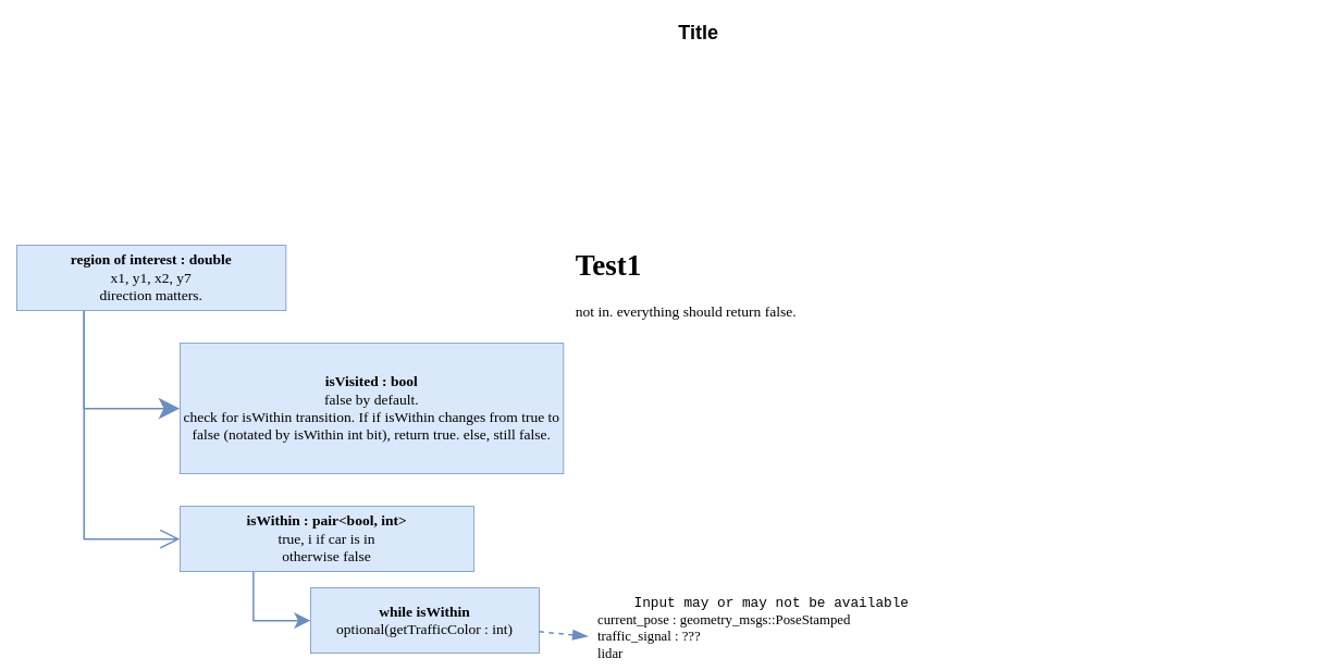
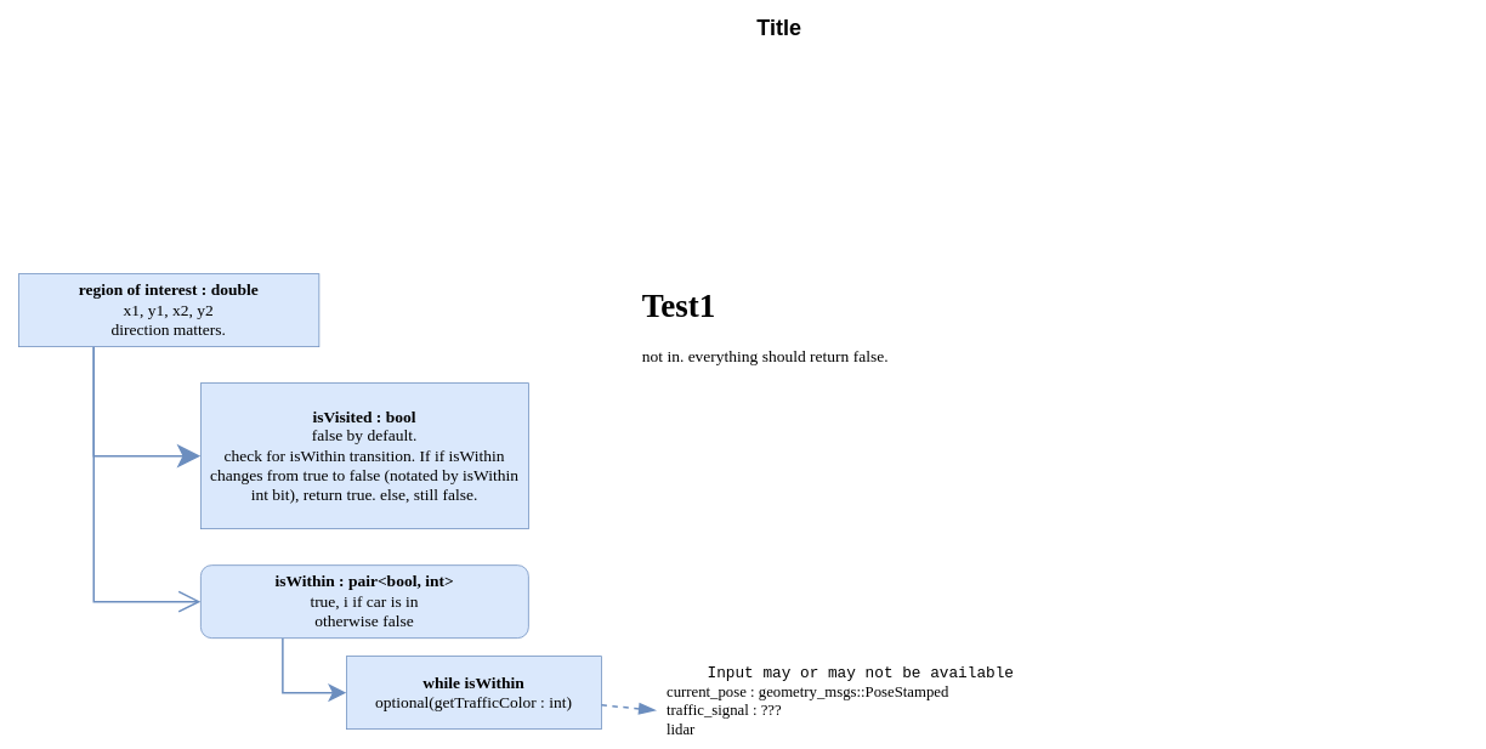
- <mxCell id="2" value="Title" style="text;strokeColor=none;fillColor=none;html=1;fontSize=24;fontStyle=1;verticalAlign=middle;align=center;" parent="1" vertex="1"><mxGeometry x="100" y="20" width="1510" height="40" as="geometry" /></mxCell>
+ <mxCell id="2" value="Title" style="text;strokeColor=none;fillColor=none;html=1;fontSize=24;fontStyle=1;verticalAlign=middle;align=center;" parent="1" vertex="1"><mxGeometry x="100" y="10" width="1510" height="40" as="geometry" /></mxCell>
- <mxCell id="5" value="&lt;b&gt;region of interest : double&lt;br&gt;&lt;/b&gt;x1, y1, x2, y7&lt;br&gt;direction matters." style="rounded=0;whiteSpace=wrap;html=1;strokeColor=#6c8ebf;strokeWidth=1;fillColor=#dae8fc;fontFamily=Fira Code;fontSize=18;" parent="1" vertex="1"><mxGeometry x="20" y="300" width="330" height="80" as="geometry" /></mxCell>
+ <mxCell id="5" value="&lt;b&gt;region of interest : double&lt;br&gt;&lt;/b&gt;x1, y1, x2, y2&lt;br&gt;direction matters." style="rounded=0;whiteSpace=wrap;html=1;strokeColor=#6c8ebf;strokeWidth=1;fillColor=#dae8fc;fontFamily=Fira Code;fontSize=18;" parent="1" vertex="1"><mxGeometry x="20" y="300" width="330" height="80" as="geometry" /></mxCell>
- <mxCell id="10" value="&lt;h1&gt;Test1&lt;/h1&gt;&lt;p&gt;not in. everything should return false.&lt;/p&gt;" style="text;html=1;strokeColor=none;fillColor=none;spacing=5;spacingTop=-20;whiteSpace=wrap;overflow=hidden;rounded=0;fontFamily=Fira Code;fontSize=18;" parent="1" vertex="1"><mxGeometry x="700" y="290" width="370" height="130" as="geometry" /></mxCell>
+ <mxCell id="10" value="&lt;h1&gt;Test1&lt;/h1&gt;&lt;p&gt;not in. everything should return false.&lt;/p&gt;" style="text;html=1;strokeColor=none;fillColor=none;spacing=5;spacingTop=-20;whiteSpace=wrap;overflow=hidden;rounded=0;fontFamily=Fira Code;fontSize=18;" parent="1" vertex="1"><mxGeometry x="700" y="300" width="370" height="130" as="geometry" /></mxCell>
- <mxCell id="6" value="&lt;b&gt;isVisited : bool&lt;/b&gt;&lt;br&gt;false by default.&lt;br&gt;check for isWithin transition. If if isWithin changes from true to false (notated by isWithin int bit), return true. else, still false." style="rounded=0;whiteSpace=wrap;html=1;strokeColor=#6c8ebf;strokeWidth=1;fillColor=#dae8fc;fontFamily=Fira Code;fontSize=18;" parent="1" vertex="1"><mxGeometry x="220" y="420" width="470" height="160" as="geometry" /></mxCell>
+ <mxCell id="6" value="&lt;b&gt;isVisited : bool&lt;/b&gt;&lt;br&gt;false by default.&lt;br&gt;check for isWithin transition. If if isWithin changes from true to false (notated by isWithin int bit), return true. else, still false." style="rounded=0;whiteSpace=wrap;html=1;strokeColor=#6c8ebf;strokeWidth=1;fillColor=#dae8fc;fontFamily=Fira Code;fontSize=18;" parent="1" vertex="1"><mxGeometry x="220" y="420" width="360" height="160" as="geometry" /></mxCell>
- <mxCell id="8" value="&lt;b&gt;isWithin : pair&amp;lt;bool, int&amp;gt;&lt;br&gt;&lt;/b&gt;true, i if car is in&lt;br&gt;otherwise false" style="rounded=0;whiteSpace=wrap;html=1;strokeColor=#6c8ebf;strokeWidth=1;fillColor=#dae8fc;fontFamily=Fira Code;fontSize=18;" parent="1" vertex="1"><mxGeometry x="220" y="620" width="360" height="80" as="geometry" /></mxCell>
+ <mxCell id="8" value="&lt;b&gt;isWithin : pair&amp;lt;bool, int&amp;gt;&lt;br&gt;&lt;/b&gt;true, i if car is in&lt;br&gt;otherwise false" style="whiteSpace=wrap;html=1;strokeColor=#6c8ebf;strokeWidth=1;fillColor=#dae8fc;fontFamily=Fira Code;fontSize=18;rounded=1;" parent="1" vertex="1"><mxGeometry x="220" y="620" width="360" height="80" as="geometry" /></mxCell>
